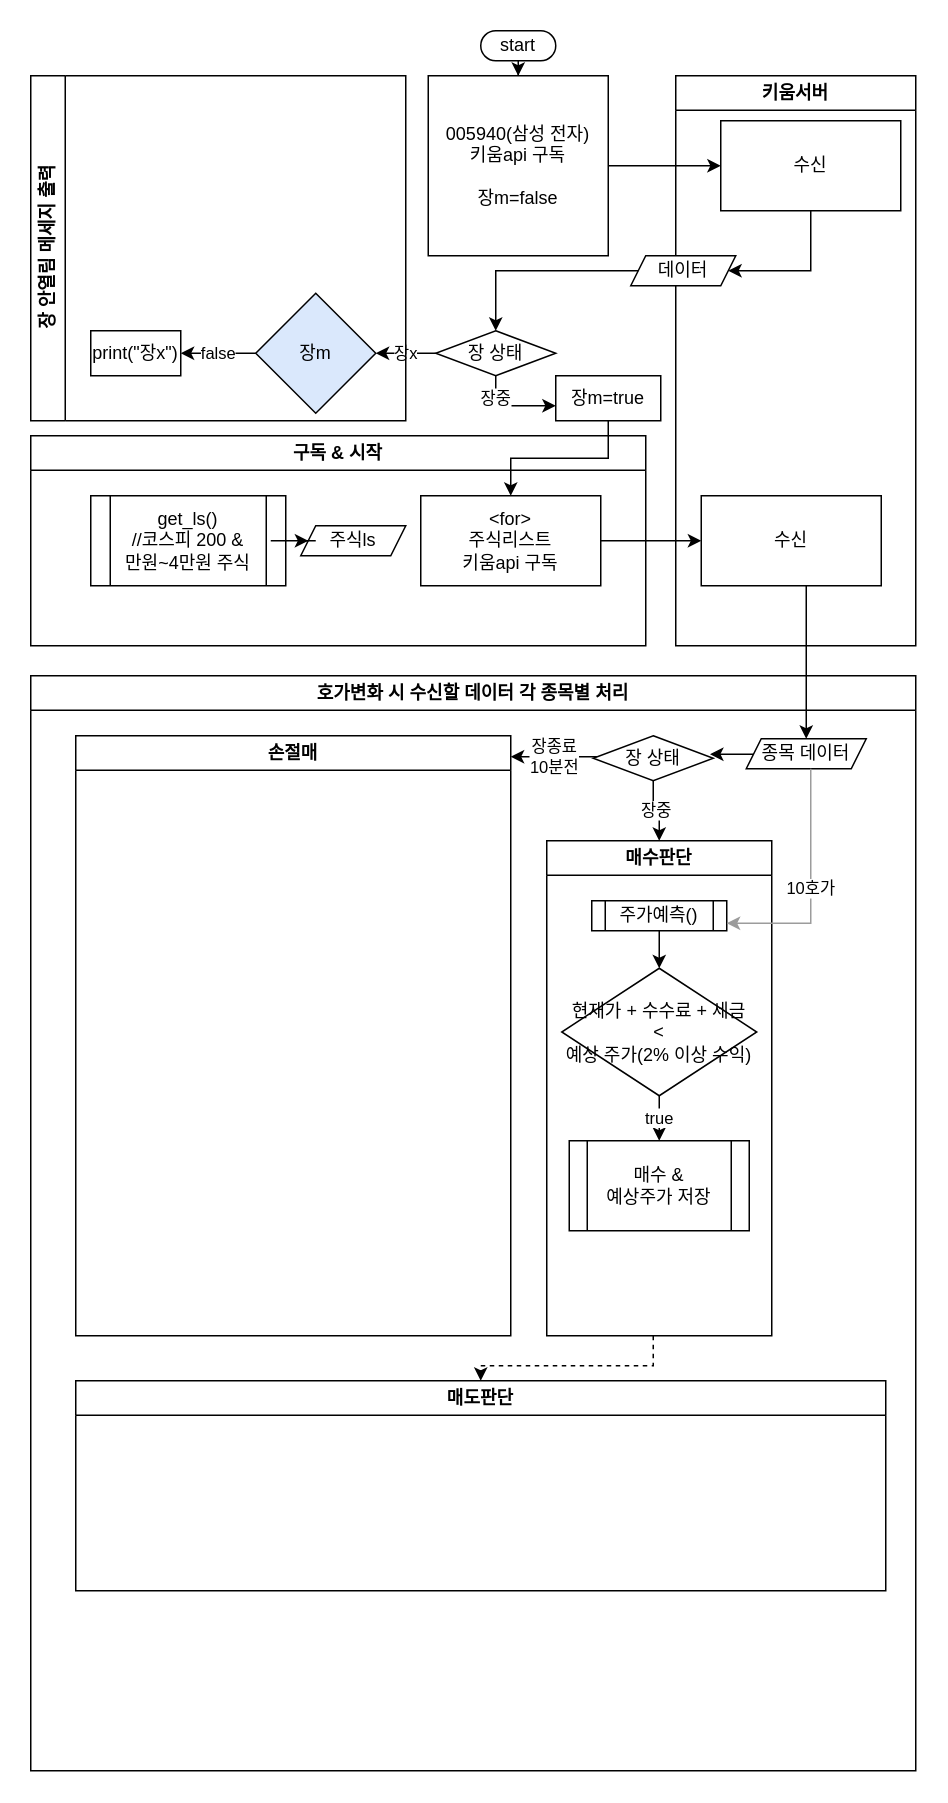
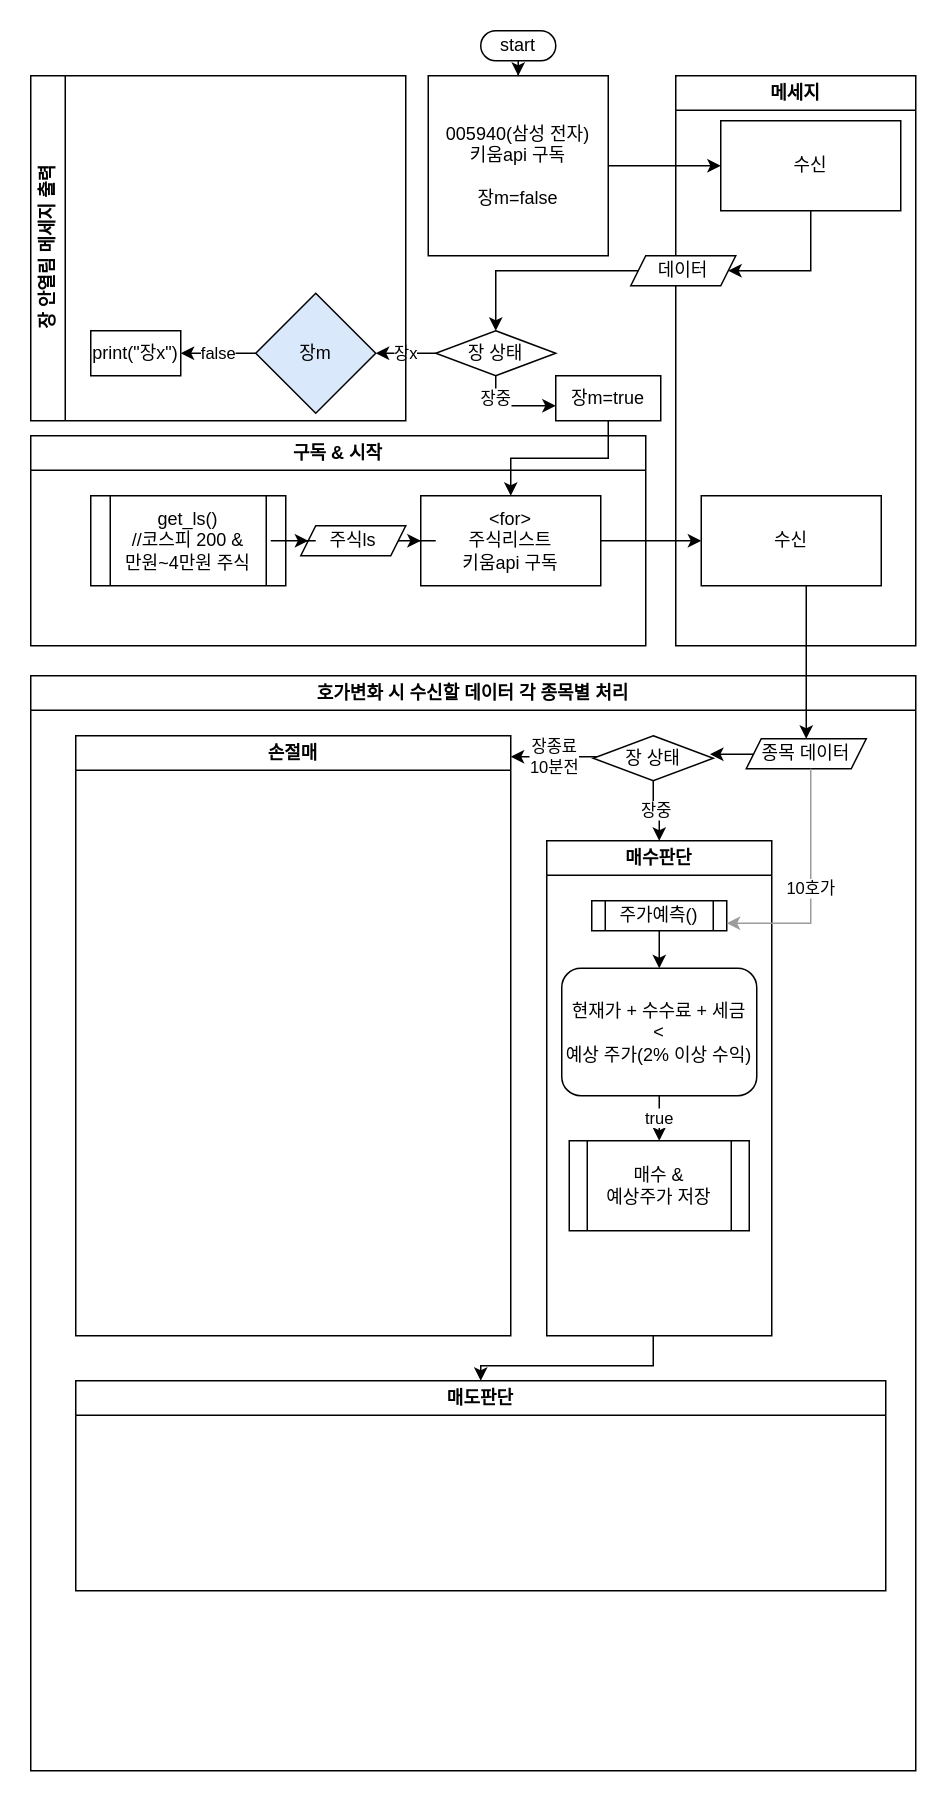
- <mxCell id="6" value="키움서버" style="swimlane;whiteSpace=wrap;html=1;" parent="1" vertex="1"><mxGeometry x="450" y="50" width="160" height="380" as="geometry" /></mxCell>
+ <mxCell id="6" value="메세지" style="swimlane;whiteSpace=wrap;html=1;" parent="1" vertex="1"><mxGeometry x="450" y="50" width="160" height="380" as="geometry" /></mxCell>
+ <mxCell id="38" style="edgeStyle=orthogonalEdgeStyle;rounded=0;orthogonalLoop=1;jettySize=auto;html=1;" parent="35" source="39" target="36" edge="1"><mxGeometry relative="1" as="geometry" /></mxCell>
- <mxCell id="27" value="현재가 + 수수료 + 세금&lt;br&gt;&amp;lt;&lt;br&gt;예상 주가(2% 이상 수익)" style="rhombus;whiteSpace=wrap;html=1;" parent="25" vertex="1"><mxGeometry x="10" y="85" width="130" height="85" as="geometry" /></mxCell>
+ <mxCell id="27" value="현재가 + 수수료 + 세금&lt;br&gt;&amp;lt;&lt;br&gt;예상 주가(2% 이상 수익)" style="whiteSpace=wrap;html=1;rounded=1;" parent="25" vertex="1"><mxGeometry x="10" y="85" width="130" height="85" as="geometry" /></mxCell>
- <mxCell id="24" style="edgeStyle=orthogonalEdgeStyle;rounded=0;orthogonalLoop=1;jettySize=auto;html=1;dashed=1;" parent="18" source="25" target="33" edge="1"><mxGeometry relative="1" as="geometry"><Array as="points"><mxPoint x="415" y="460" /><mxPoint x="300" y="460" /></Array></mxGeometry></mxCell>
+ <mxCell id="24" style="edgeStyle=orthogonalEdgeStyle;rounded=0;orthogonalLoop=1;jettySize=auto;html=1;" parent="18" source="25" target="33" edge="1"><mxGeometry relative="1" as="geometry"><Array as="points"><mxPoint x="415" y="460" /><mxPoint x="300" y="460" /></Array></mxGeometry></mxCell>
